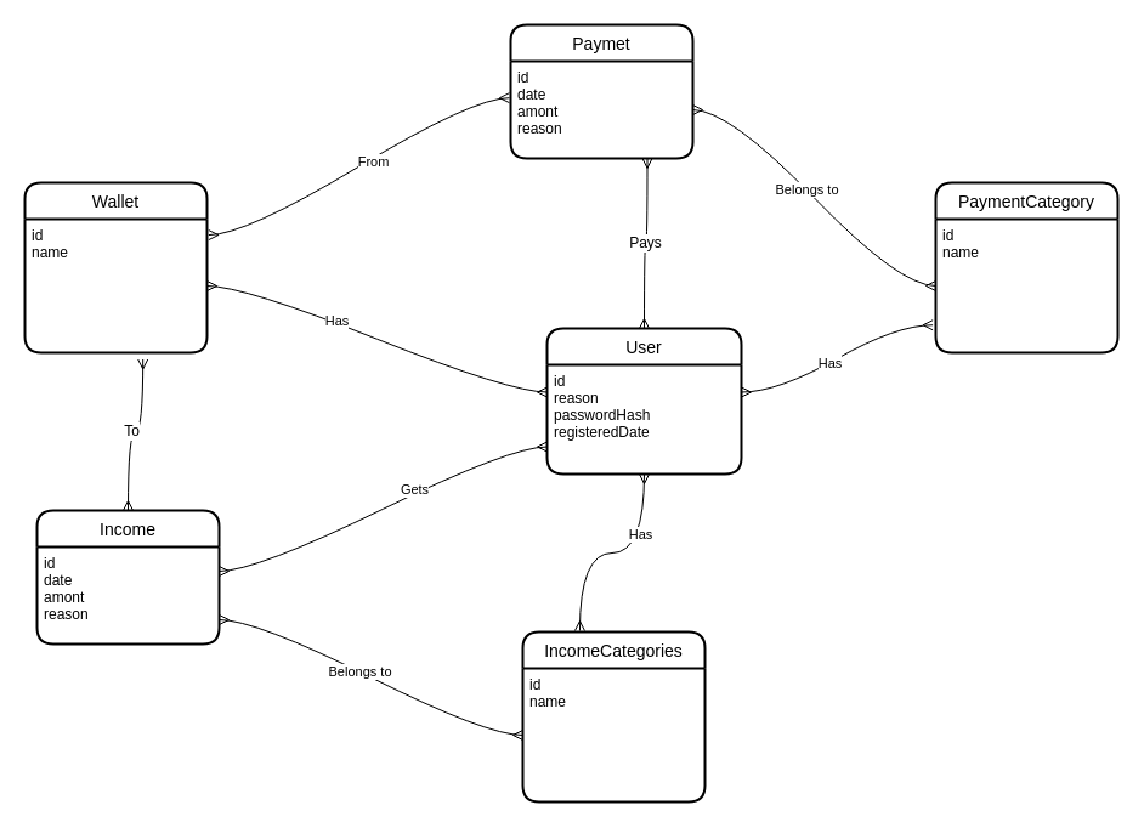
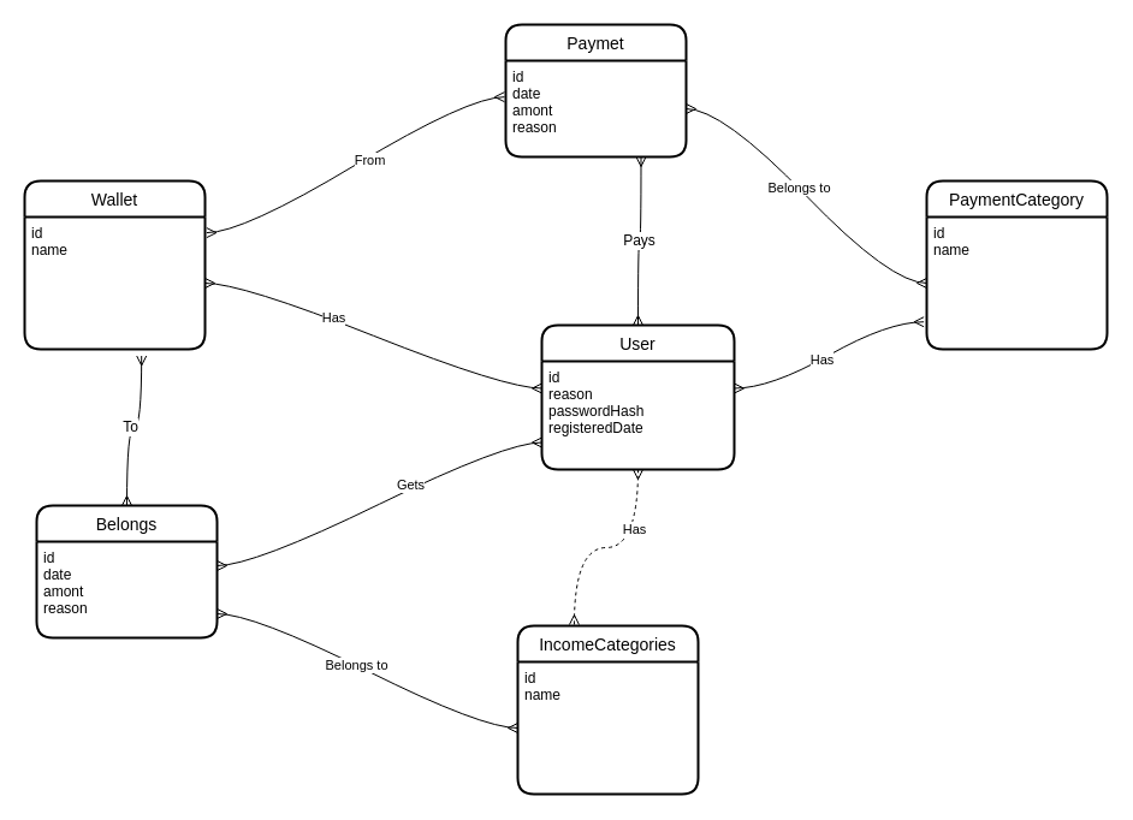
- <mxCell id="4" value="Income" style="swimlane;childLayout=stackLayout;horizontal=1;startSize=30;horizontalStack=0;rounded=1;fontSize=14;fontStyle=0;strokeWidth=2;resizeParent=0;resizeLast=1;shadow=0;dashed=0;align=center;" vertex="1" parent="1"><mxGeometry y="420" width="150" height="110" as="geometry" x="30" /></mxCell>
+ <mxCell id="4" value="Belongs" style="swimlane;childLayout=stackLayout;horizontal=1;startSize=30;horizontalStack=0;rounded=1;fontSize=14;fontStyle=0;strokeWidth=2;resizeParent=0;resizeLast=1;shadow=0;dashed=0;align=center;" vertex="1" parent="1"><mxGeometry y="420" width="150" height="110" as="geometry" x="30" /></mxCell>
- <mxCell id="12" value="" style="edgeStyle=orthogonalEdgeStyle;fontSize=12;html=1;endArrow=ERmany;startArrow=ERmany;rounded=0;curved=1;exitX=0.313;exitY=-0.007;exitDx=0;exitDy=0;exitPerimeter=0;entryX=0.5;entryY=1;entryDx=0;entryDy=0;" edge="1" parent="1" source="10" target="3"><mxGeometry width="100" height="100" relative="1" as="geometry"><mxPoint x="420" y="360" as="sourcePoint" /><mxPoint x="480" y="300" as="targetPoint" /></mxGeometry></mxCell>
+ <mxCell id="12" value="" style="edgeStyle=orthogonalEdgeStyle;fontSize=12;html=1;endArrow=ERmany;startArrow=ERmany;rounded=0;curved=1;exitX=0.313;exitY=-0.007;exitDx=0;exitDy=0;exitPerimeter=0;entryX=0.5;entryY=1;entryDx=0;entryDy=0;dashed=1;" edge="1" parent="1" source="10" target="3"><mxGeometry width="100" height="100" relative="1" as="geometry"><mxPoint x="420" y="360" as="sourcePoint" /><mxPoint x="480" y="300" as="targetPoint" /></mxGeometry></mxCell>
